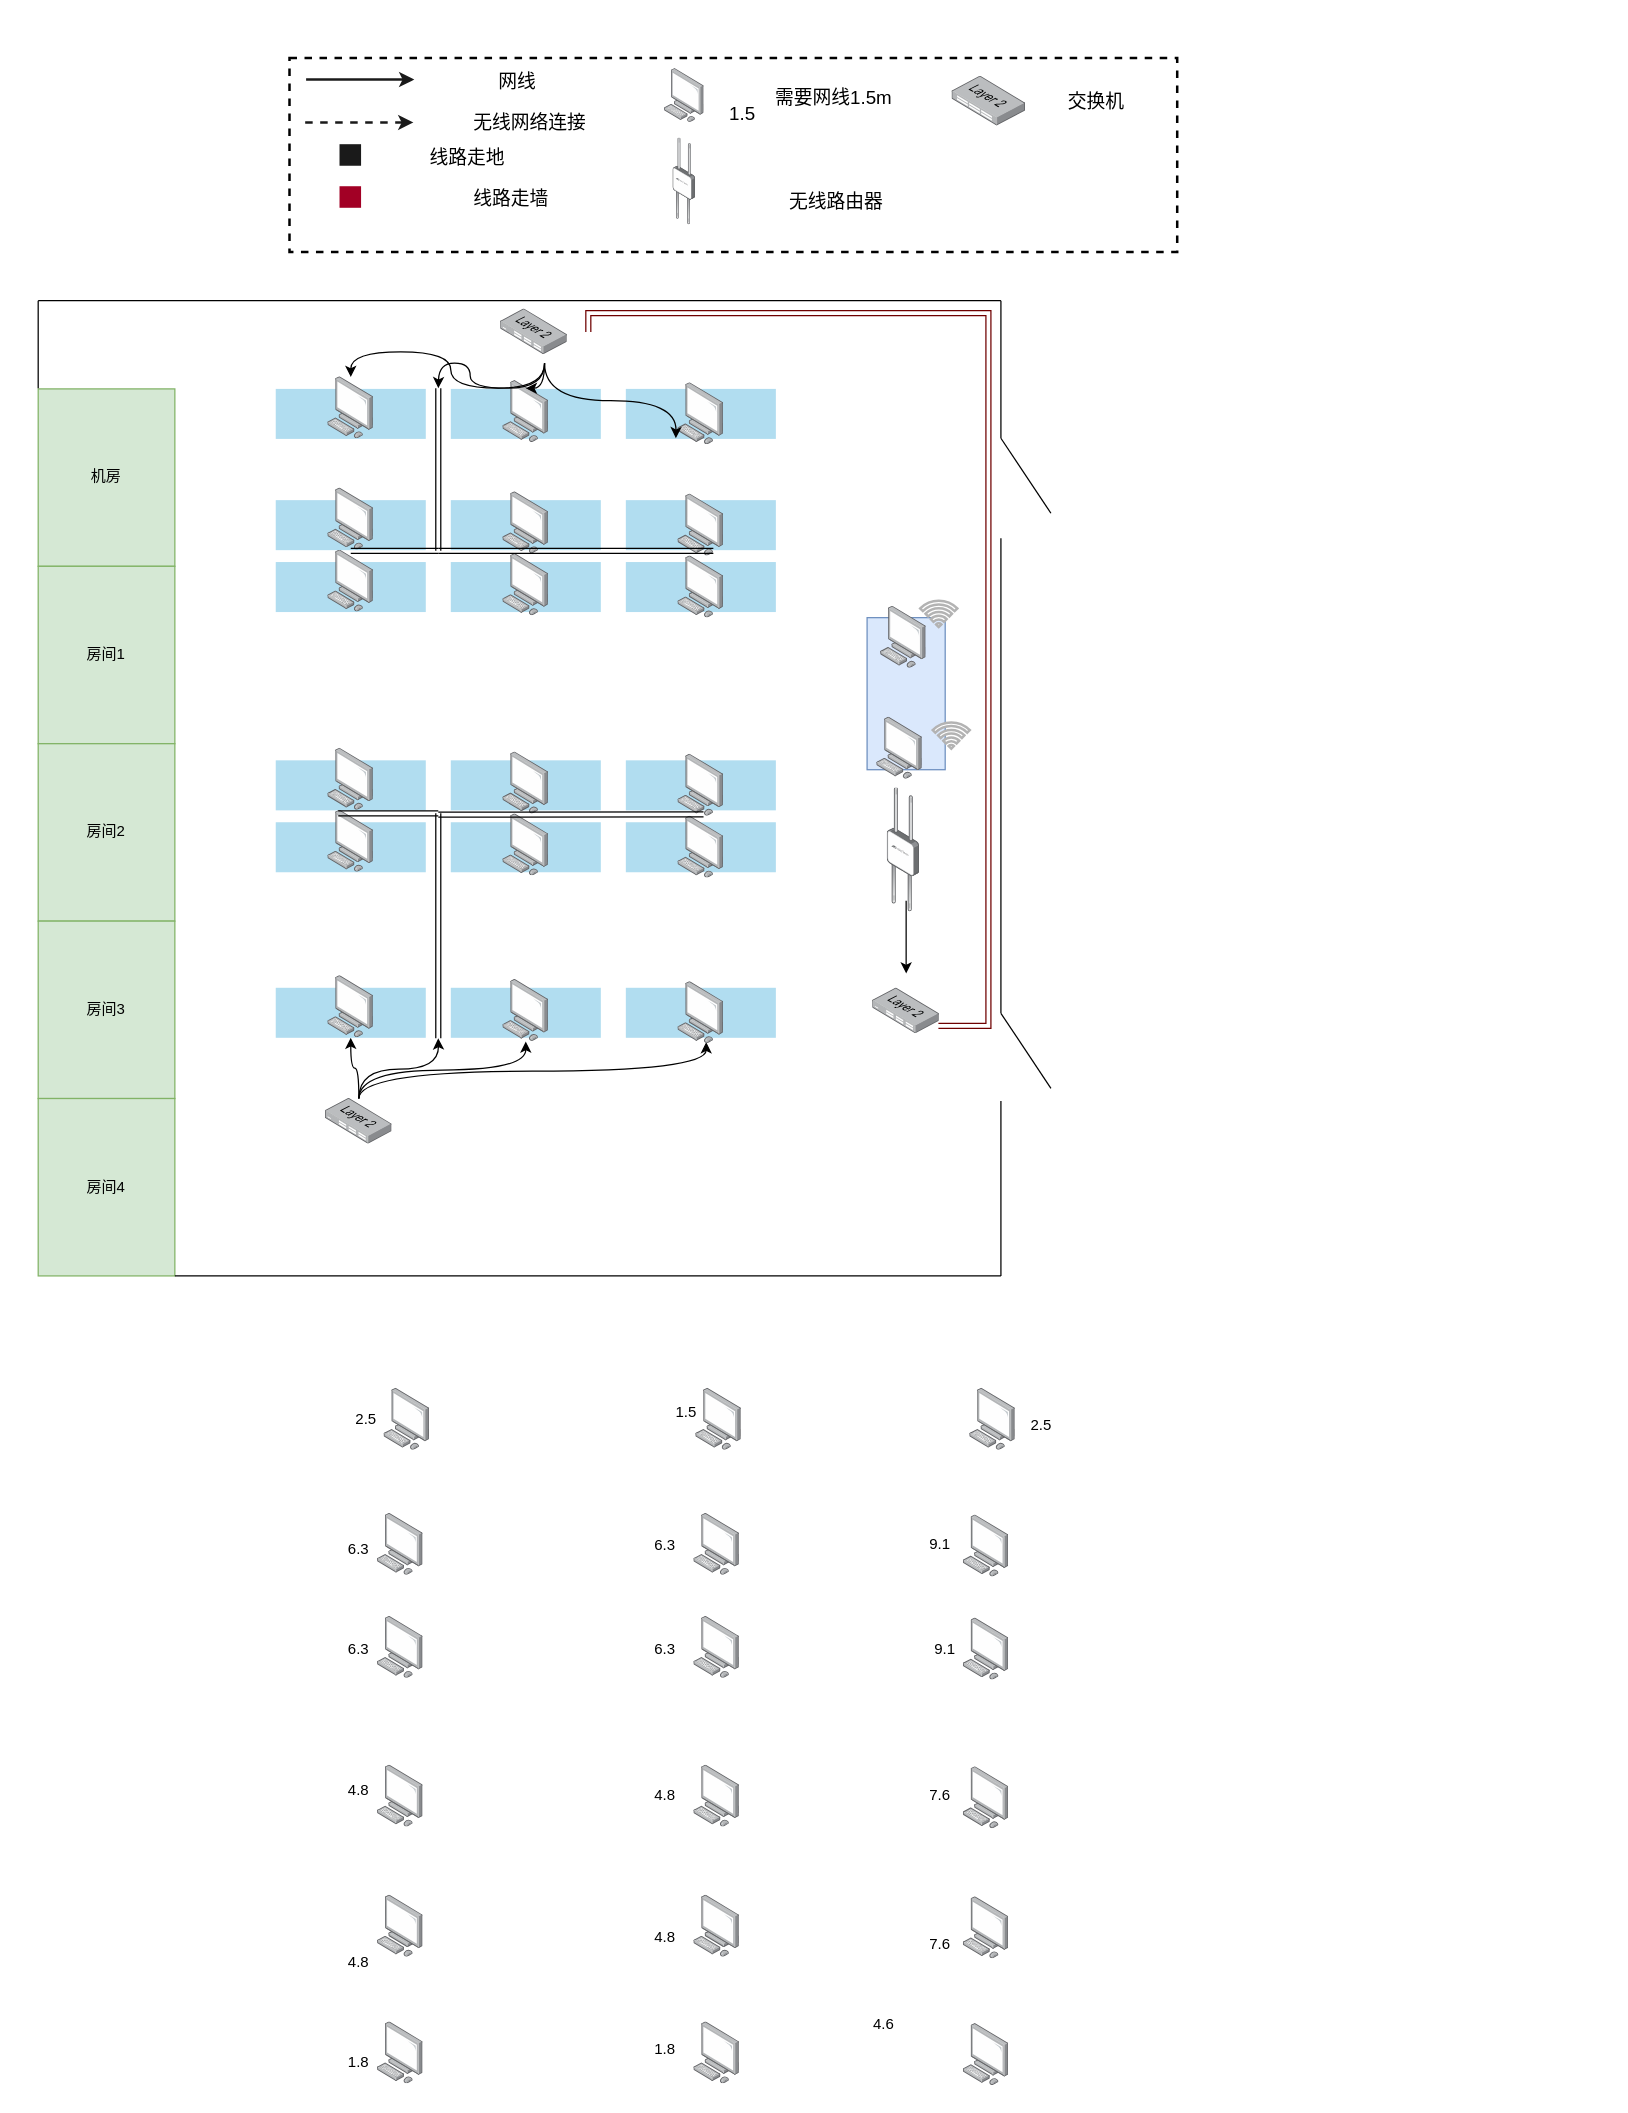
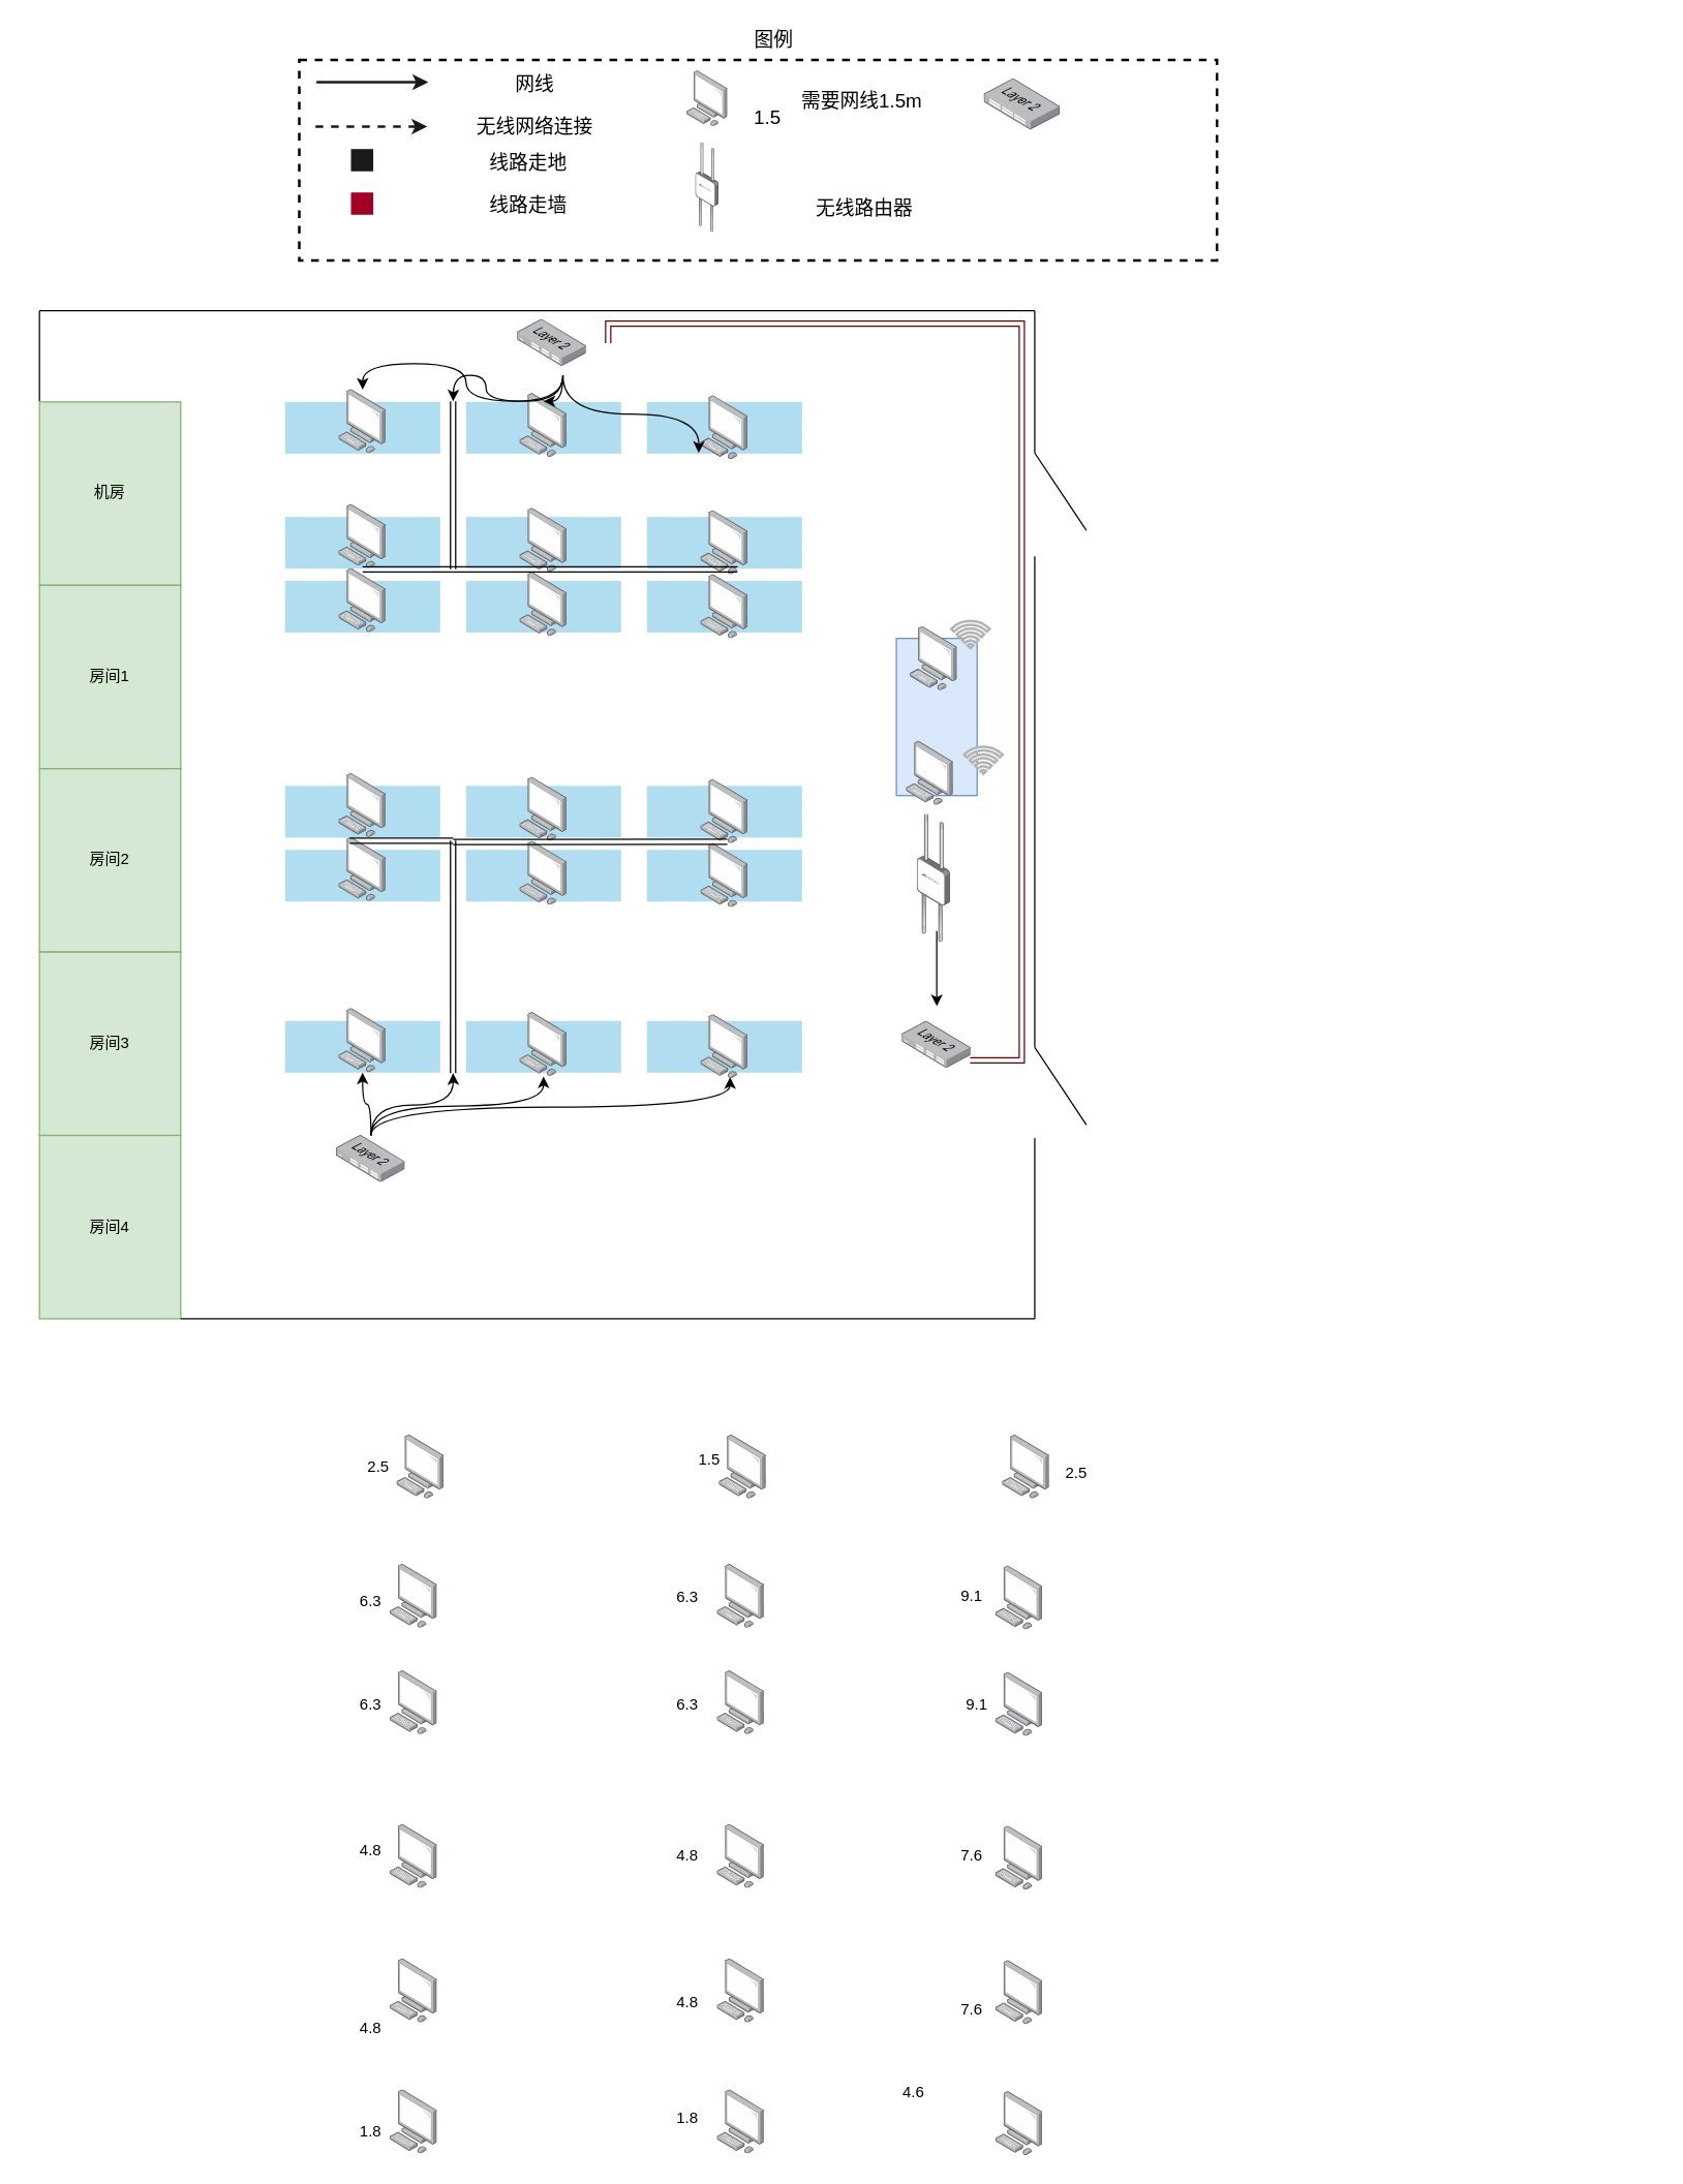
+ <mxCell id="3" value="图例" style="text;html=1;align=center;verticalAlign=middle;resizable=0;points=[];autosize=1;strokeColor=none;fillColor=none;fontSize=15;" parent="2" vertex="1"><mxGeometry x="371.892" width="50" height="20" as="geometry" /></mxCell>
- <mxCell id="19" value="&lt;span style=&quot;font-size: 15px&quot;&gt;交换机&lt;/span&gt;" style="text;html=1;align=center;verticalAlign=middle;resizable=0;points=[];autosize=1;strokeColor=none;fillColor=none;" parent="2" vertex="1"><mxGeometry x="644.998" y="50.444" width="60" height="20" as="geometry" /></mxCell>
- <mxCell id="8" value="无线网络连接" style="text;html=1;align=center;verticalAlign=middle;resizable=0;points=[];autosize=1;strokeColor=none;fillColor=none;fontSize=15;" parent="2" vertex="1"><mxGeometry x="166.9" y="67.416" width="110" height="20" as="geometry" /></mxCell>
+ <mxCell id="8" value="无线网络连接" style="text;html=1;align=center;verticalAlign=middle;resizable=0;points=[];autosize=1;strokeColor=none;fillColor=none;fontSize=15;" parent="2" vertex="1"><mxGeometry x="156.9" y="67.416" width="110" height="20" as="geometry" /></mxCell>
- <mxCell id="10" value="&lt;span style=&quot;font-size: 15px&quot;&gt;线路走地&lt;/span&gt;" style="text;html=1;align=center;verticalAlign=middle;resizable=0;points=[];autosize=1;strokeColor=none;fillColor=none;" parent="2" vertex="1"><mxGeometry x="131.898" y="94.828" width="80" height="20" as="geometry" /></mxCell>
+ <mxCell id="10" value="&lt;span style=&quot;font-size: 15px&quot;&gt;线路走地&lt;/span&gt;" style="text;html=1;align=center;verticalAlign=middle;resizable=0;points=[];autosize=1;strokeColor=none;fillColor=none;" parent="2" vertex="1"><mxGeometry x="166.898" y="94.828" width="80" height="20" as="geometry" /></mxCell>
